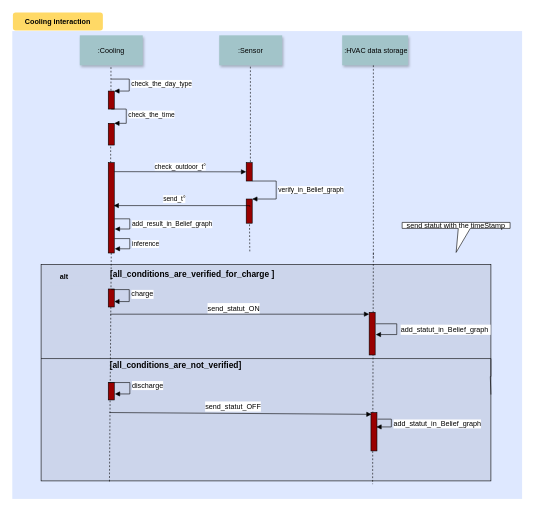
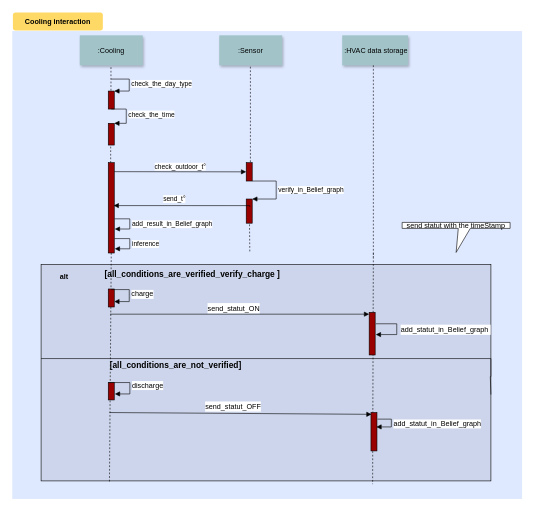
- <mxCell id="23" value="&lt;h1&gt;&lt;font style=&quot;font-size: 14px;&quot;&gt;&lt;span style=&quot;white-space: pre;&quot;&gt; &lt;span style=&quot;white-space: pre;&quot;&gt; &lt;/span&gt;&lt;/span&gt;[all_conditions_are_verified_for_charge ]&lt;/font&gt;&lt;/h1&gt;" style="text;html=1;resizable=0;autosize=1;align=center;verticalAlign=middle;points=[];fillColor=none;strokeColor=none;rounded=0;" parent="1" vertex="1"><mxGeometry x="135.5" y="418" width="360" height="70" as="geometry" /></mxCell>
+ <mxCell id="23" value="&lt;h1&gt;&lt;font style=&quot;font-size: 14px;&quot;&gt;&lt;span style=&quot;white-space: pre;&quot;&gt; &lt;span style=&quot;white-space: pre;&quot;&gt; &lt;/span&gt;&lt;/span&gt;[all_conditions_are_verified_verify_charge ]&lt;/font&gt;&lt;/h1&gt;" style="text;html=1;resizable=0;autosize=1;align=center;verticalAlign=middle;points=[];fillColor=none;strokeColor=none;rounded=0;" parent="1" vertex="1"><mxGeometry x="135.5" y="418" width="360" height="70" as="geometry" /></mxCell>
